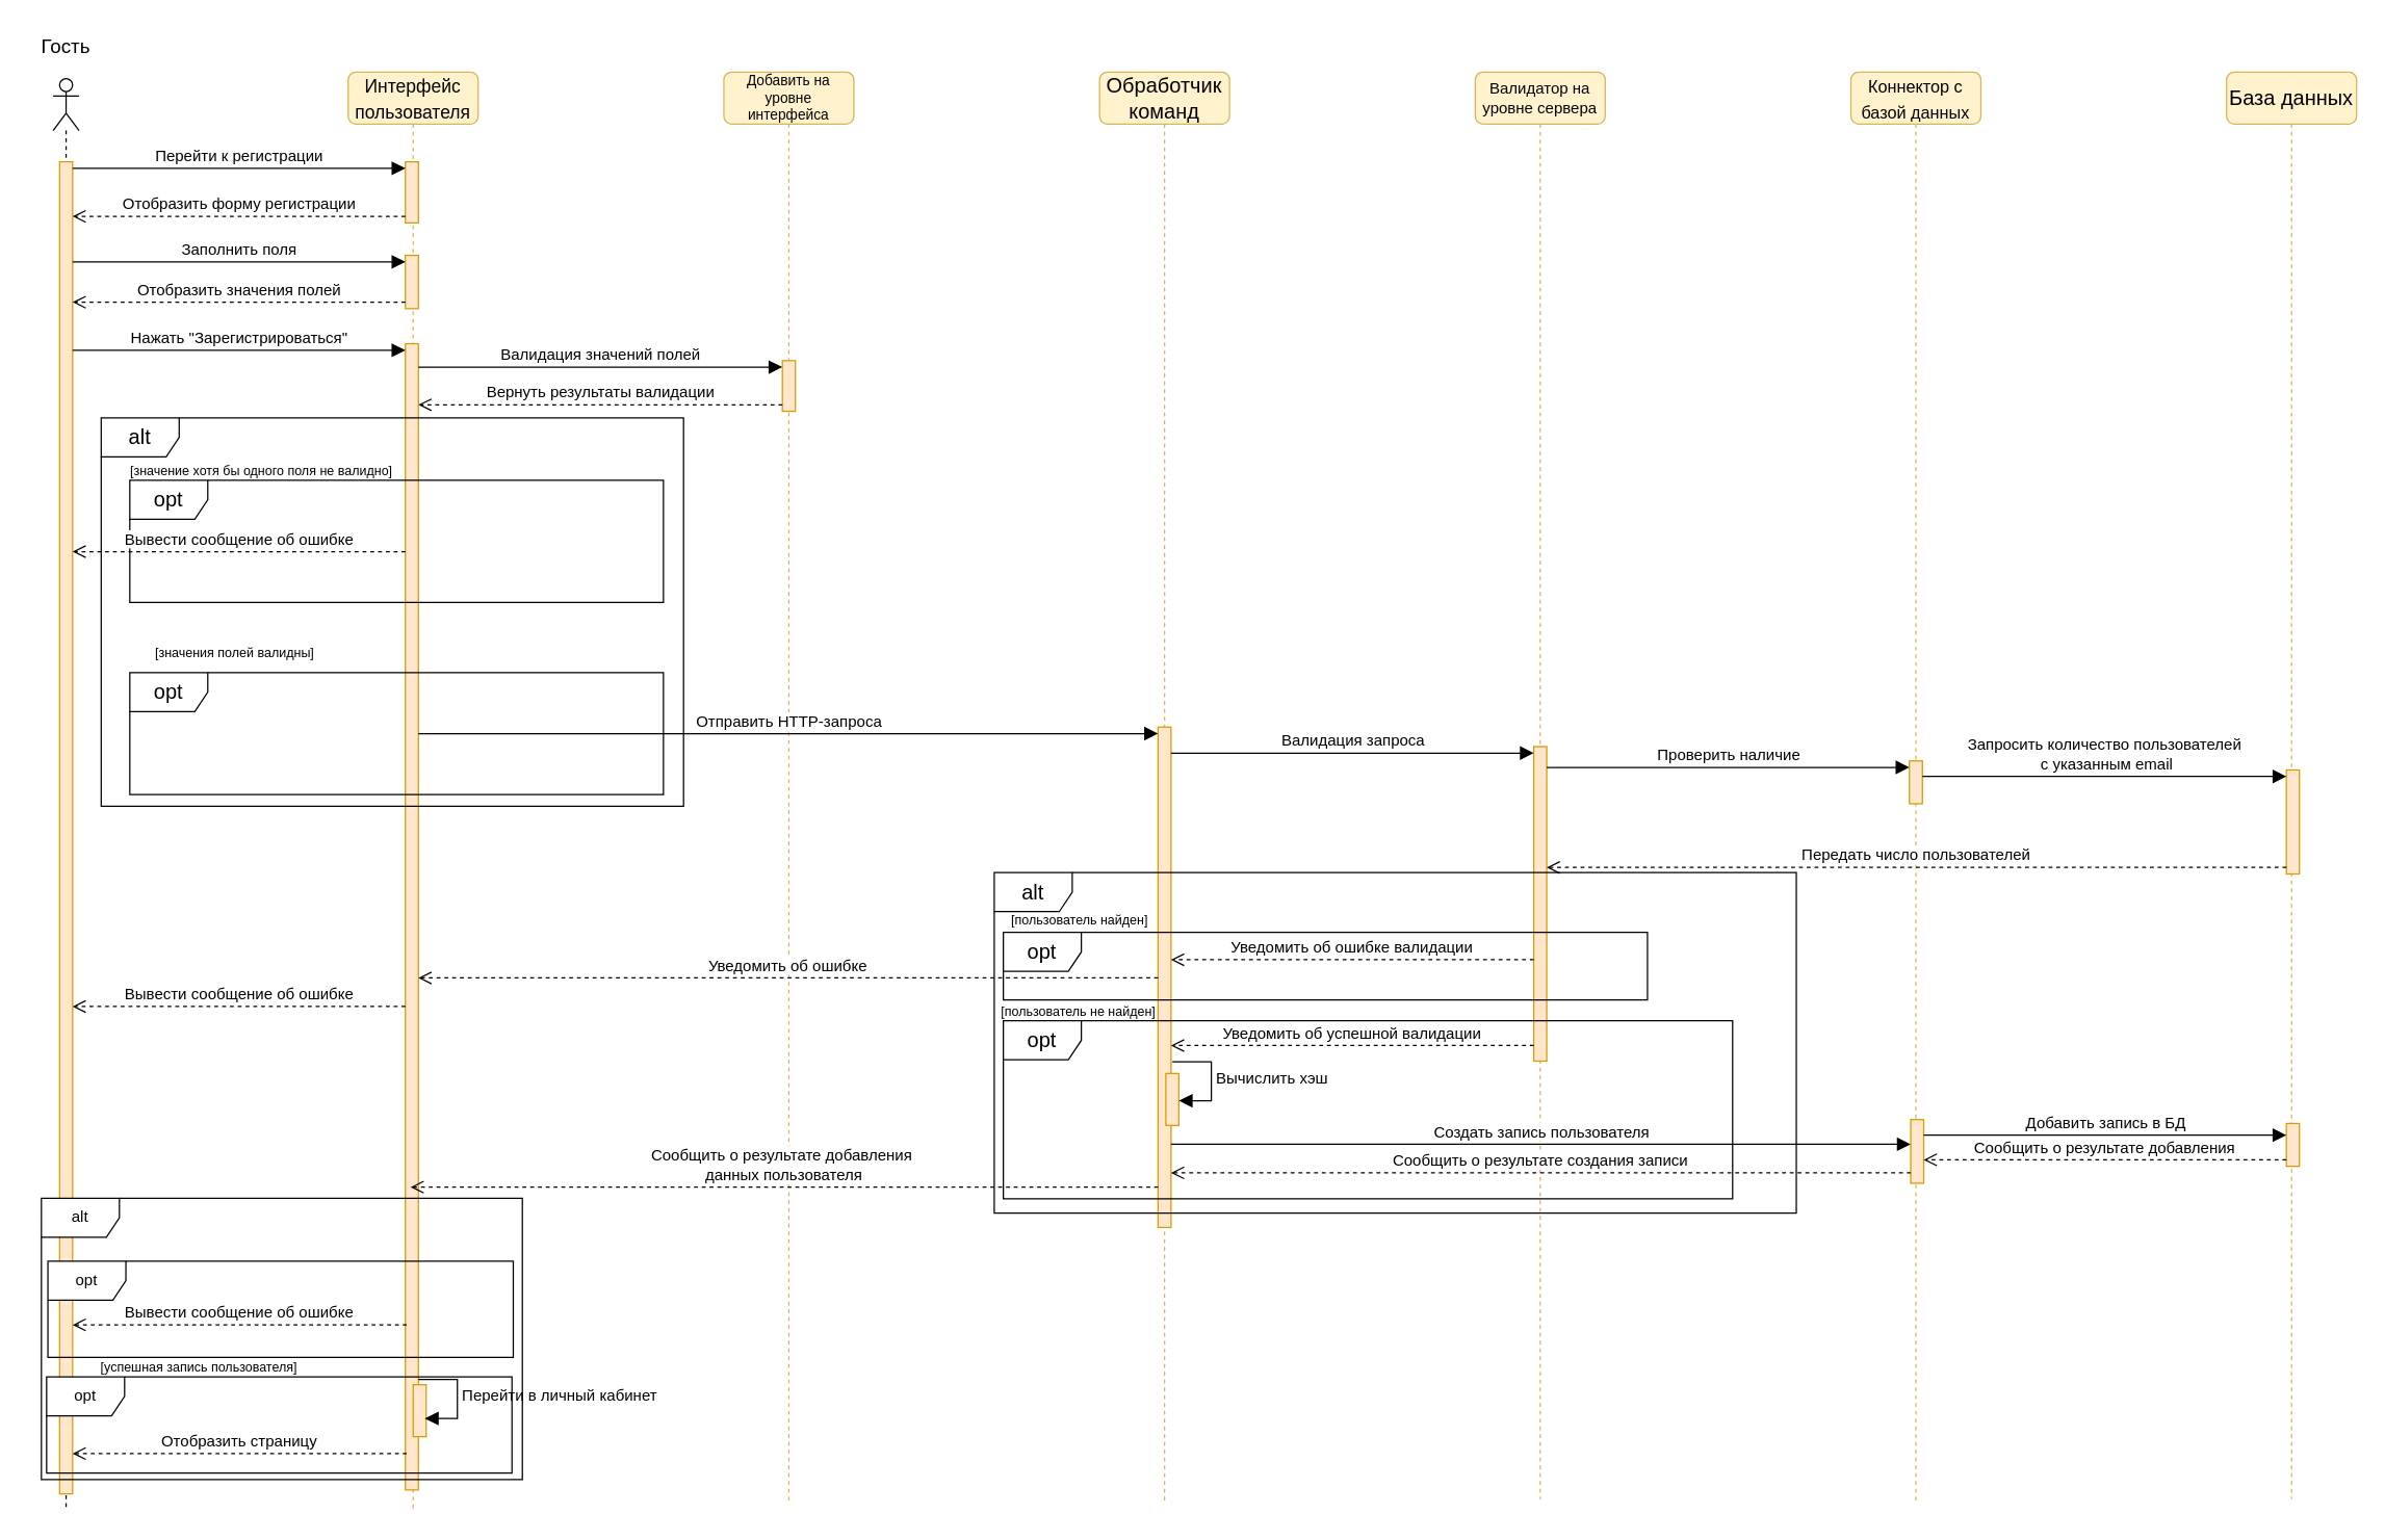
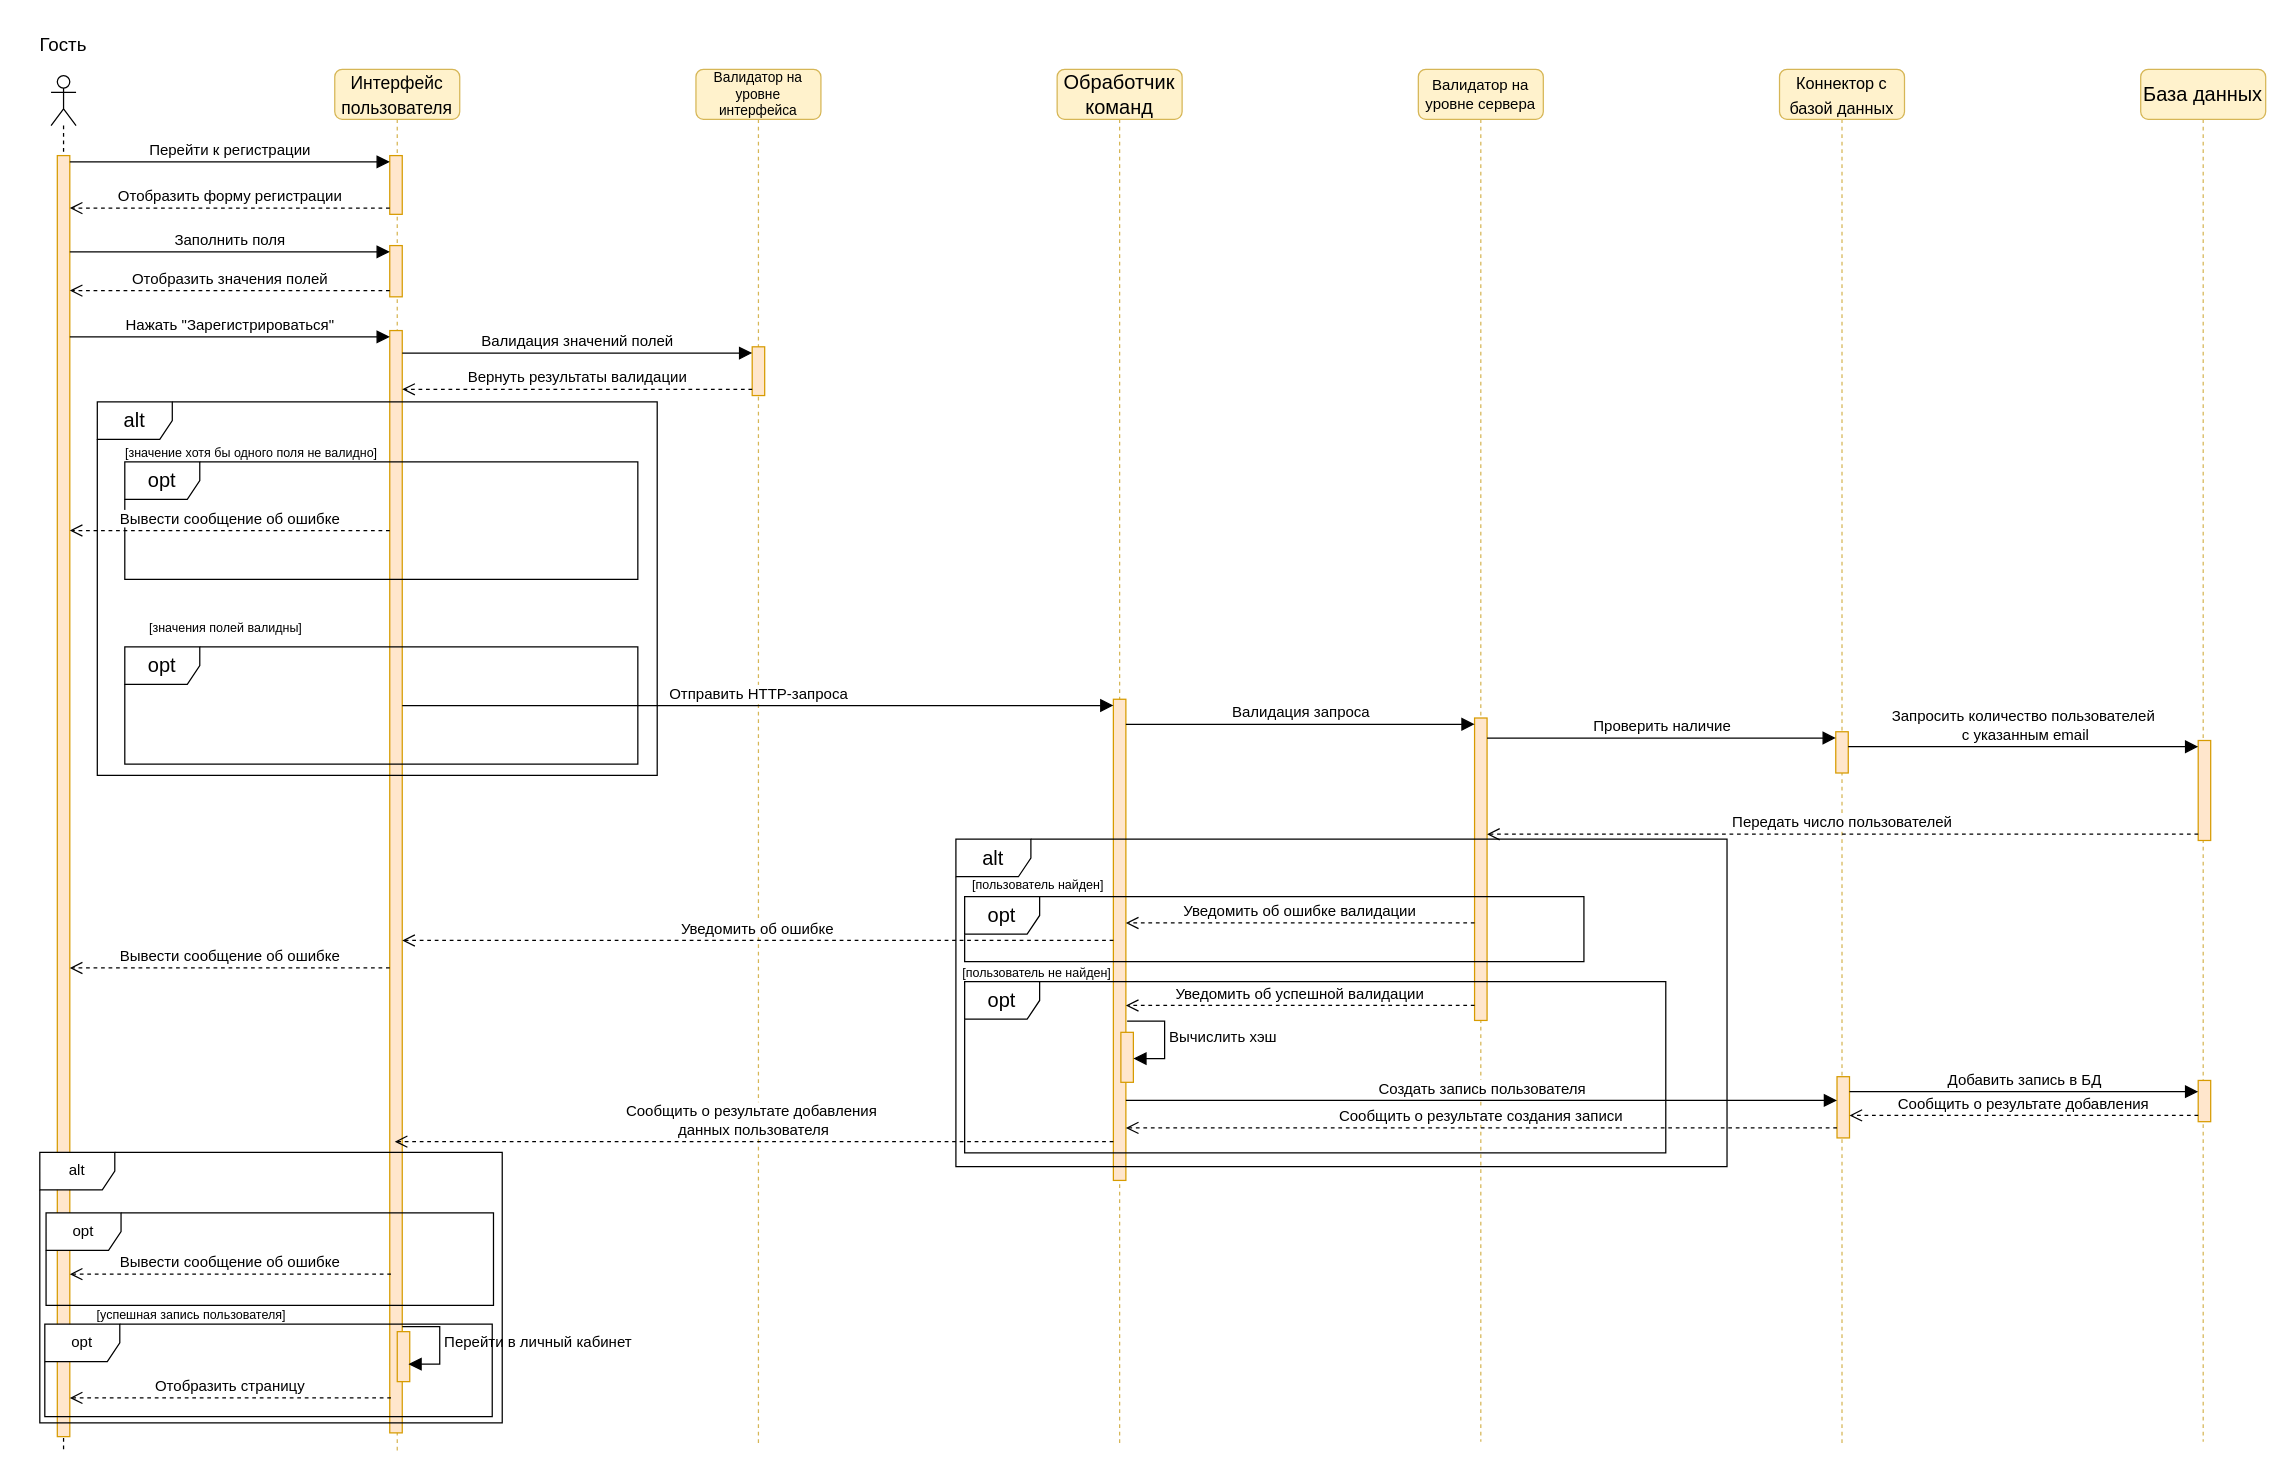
- <mxCell id="10" value="Добавить на уровне интерфейса" style="shape=umlLifeline;perimeter=lifelinePerimeter;whiteSpace=wrap;html=1;container=1;dropTarget=0;collapsible=0;recursiveResize=0;outlineConnect=0;portConstraint=eastwest;newEdgeStyle={&quot;curved&quot;:0,&quot;rounded&quot;:0};fontSize=11;fillColor=#fff2cc;strokeColor=#d6b656;rounded=1;" parent="1" vertex="1"><mxGeometry x="556" y="55" width="100" height="1102" as="geometry" /></mxCell>
+ <mxCell id="10" value="Валидатор на уровне интерфейса" style="shape=umlLifeline;perimeter=lifelinePerimeter;whiteSpace=wrap;html=1;container=1;dropTarget=0;collapsible=0;recursiveResize=0;outlineConnect=0;portConstraint=eastwest;newEdgeStyle={&quot;curved&quot;:0,&quot;rounded&quot;:0};fontSize=11;fillColor=#fff2cc;strokeColor=#d6b656;rounded=1;" parent="1" vertex="1"><mxGeometry x="556" y="55" width="100" height="1102" as="geometry" /></mxCell>
